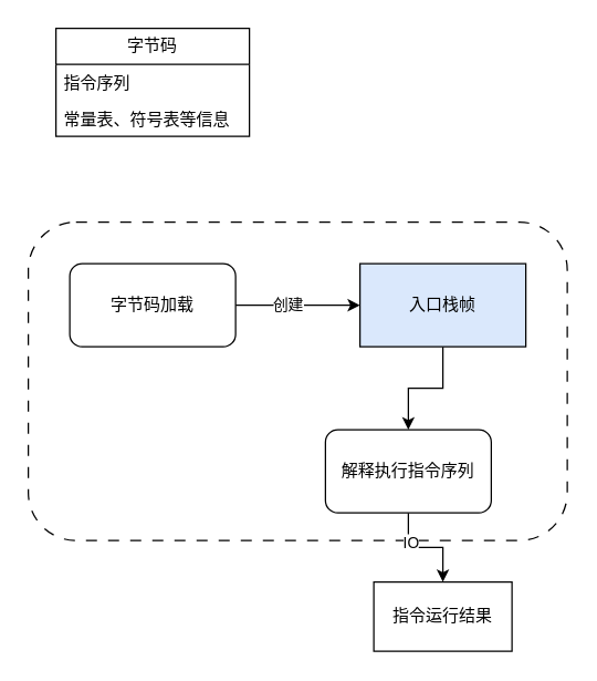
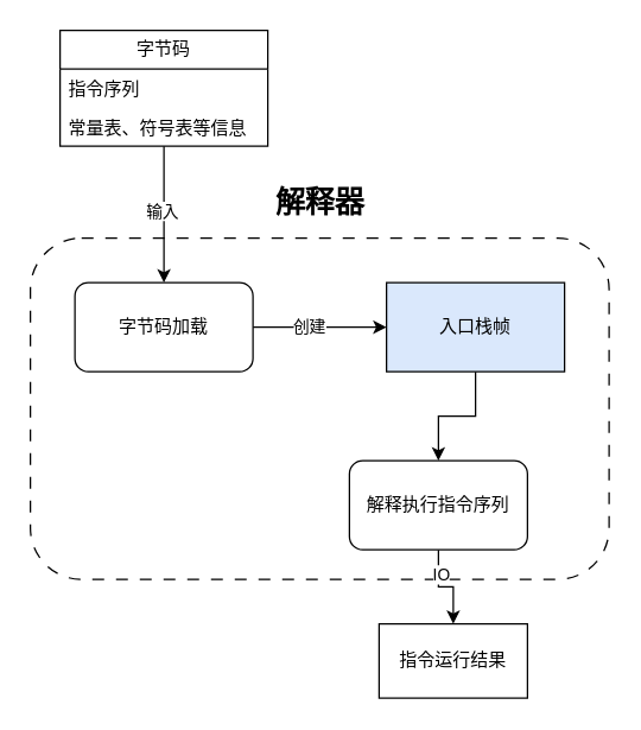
+ <mxCell id="14" value="解释器" style="text;html=1;align=center;verticalAlign=middle;whiteSpace=wrap;rounded=0;fontStyle=1;fontSize=20;" vertex="1" parent="1"><mxGeometry x="172.5" y="120" width="85" height="30" as="geometry" /></mxCell>
+ <mxCell id="8" style="edgeStyle=orthogonalEdgeStyle;rounded=0;orthogonalLoop=1;jettySize=auto;html=1;entryX=0.5;entryY=0;entryDx=0;entryDy=0;" edge="1" parent="1" source="2" target="10"><mxGeometry relative="1" as="geometry" /></mxCell>
+ <mxCell id="9" value="输入" style="edgeLabel;html=1;align=center;verticalAlign=middle;resizable=0;points=[];" vertex="1" connectable="0" parent="8"><mxGeometry x="-0.163" y="-2" relative="1" as="geometry"><mxPoint y="4" as="offset" /></mxGeometry></mxCell>
- <mxCell id="17" value="指令运行结果" style="rounded=0;whiteSpace=wrap;html=1;" vertex="1" parent="1"><mxGeometry x="270" y="420" width="100" height="50" as="geometry" /></mxCell>
+ <mxCell id="17" value="指令运行结果" style="rounded=0;whiteSpace=wrap;html=1;" vertex="1" parent="1"><mxGeometry x="255" y="420" width="100" height="50" as="geometry" /></mxCell>
